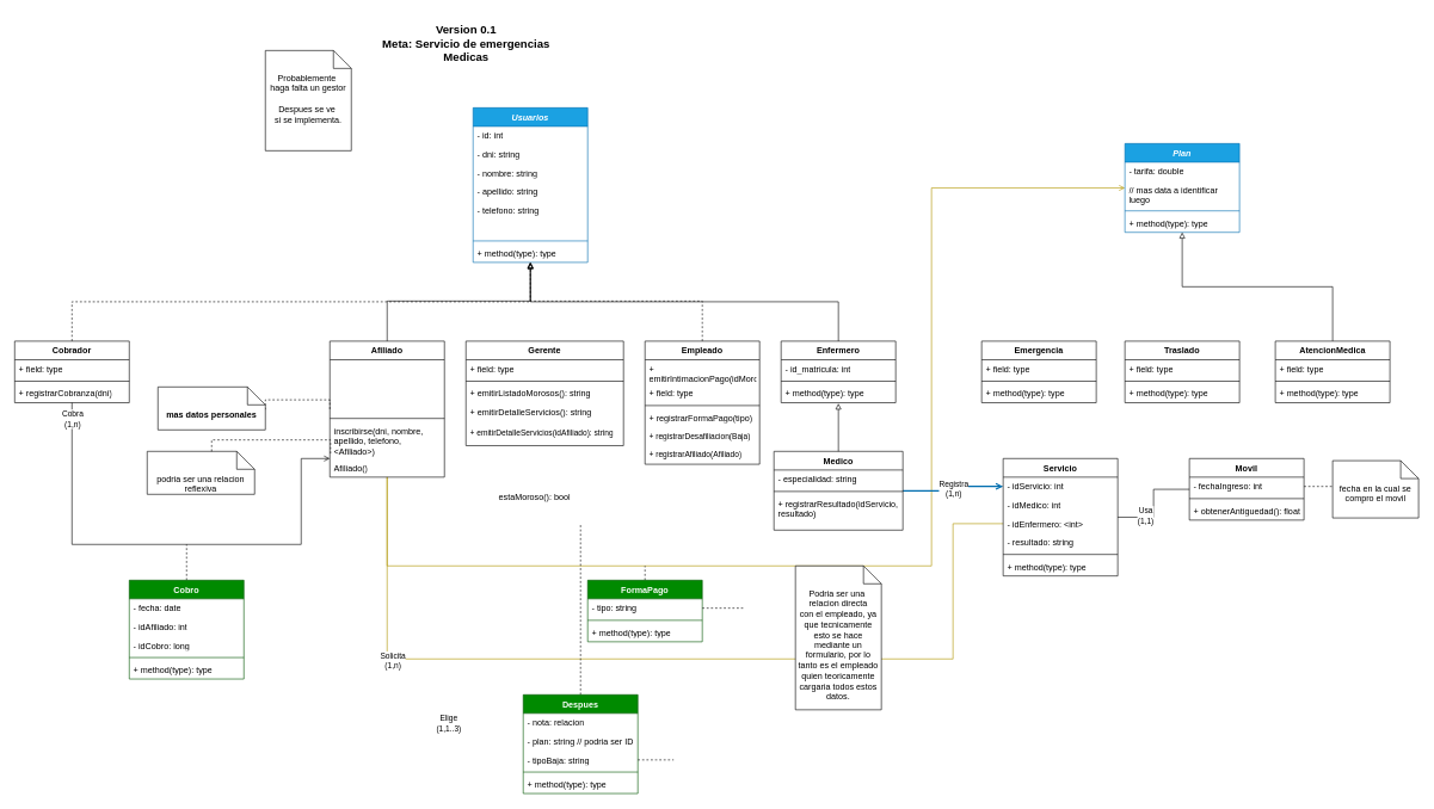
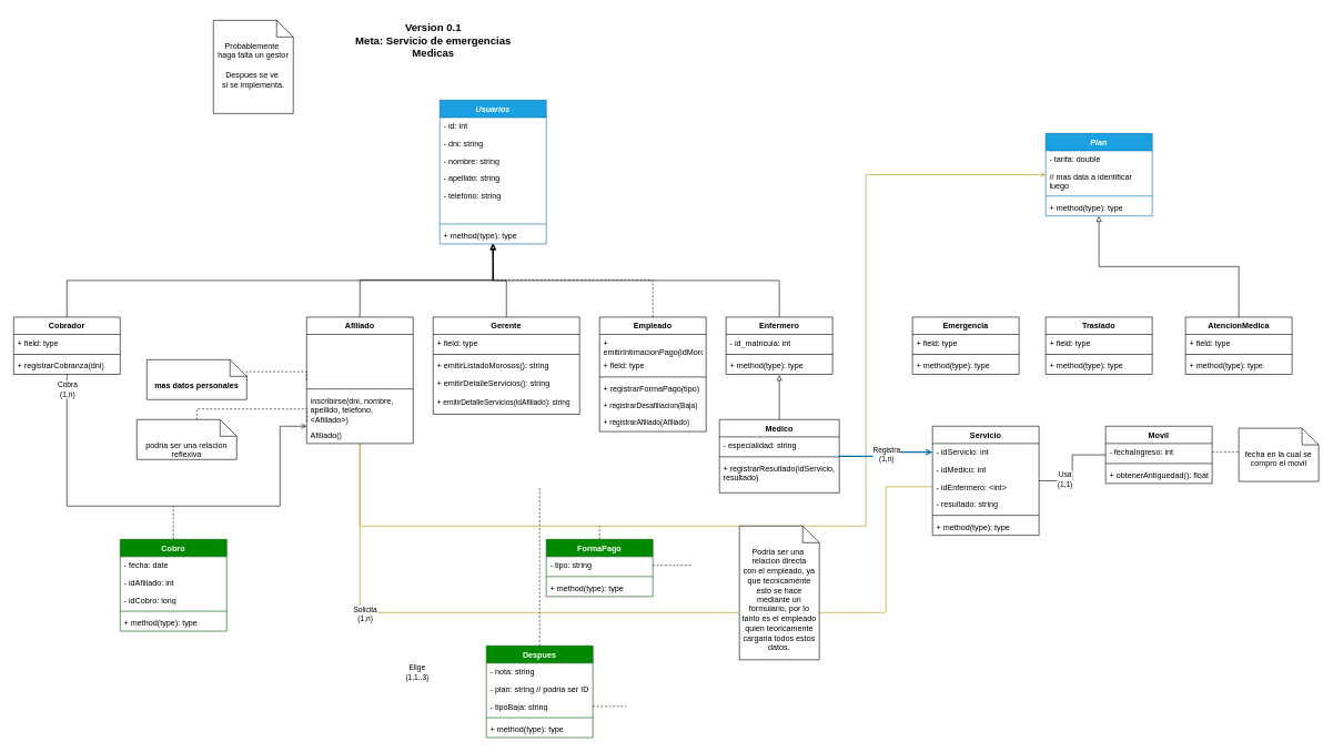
- <mxCell id="117" value="Probablemente&amp;nbsp;&lt;div&gt;haga falta un gestor&lt;/div&gt;&lt;div&gt;&lt;br&gt;&lt;/div&gt;&lt;div&gt;Despues se ve&amp;nbsp;&lt;/div&gt;&lt;div&gt;si se implementa.&lt;/div&gt;" style="shape=note2;boundedLbl=1;whiteSpace=wrap;html=1;size=25;verticalAlign=top;align=center;" vertex="1" parent="1"><mxGeometry x="370" y="70" width="120" height="140" as="geometry" /></mxCell>
+ <mxCell id="117" value="Probablemente&amp;nbsp;&lt;div&gt;haga falta un gestor&lt;/div&gt;&lt;div&gt;&lt;br&gt;&lt;/div&gt;&lt;div&gt;Despues se ve&amp;nbsp;&lt;/div&gt;&lt;div&gt;si se implementa.&lt;/div&gt;" style="shape=note2;boundedLbl=1;whiteSpace=wrap;html=1;size=25;verticalAlign=top;align=center;" vertex="1" parent="1"><mxGeometry x="320" y="30" width="120" height="140" as="geometry" /></mxCell>
- <mxCell id="80" style="edgeStyle=orthogonalEdgeStyle;rounded=0;orthogonalLoop=1;jettySize=auto;html=1;exitX=0.5;exitY=0;exitDx=0;exitDy=0;entryX=0.5;entryY=1;entryDx=0;entryDy=0;endArrow=block;endFill=0;dashed=1;" edge="1" parent="1" source="83" target="2"><mxGeometry relative="1" as="geometry" /></mxCell>
+ <mxCell id="80" style="edgeStyle=orthogonalEdgeStyle;rounded=0;orthogonalLoop=1;jettySize=auto;html=1;exitX=0.5;exitY=0;exitDx=0;exitDy=0;entryX=0.5;entryY=1;entryDx=0;entryDy=0;endArrow=block;endFill=0;" edge="1" parent="1" source="83" target="2"><mxGeometry relative="1" as="geometry" /></mxCell>
+ <mxCell id="24" style="edgeStyle=orthogonalEdgeStyle;rounded=0;orthogonalLoop=1;jettySize=auto;html=1;entryX=0.5;entryY=1;entryDx=0;entryDy=0;endArrow=block;endFill=0;" edge="1" parent="1" source="25" target="2"><mxGeometry relative="1" as="geometry" /></mxCell>
- <mxCell id="118" value="estaMoroso(): bool" style="text;strokeColor=none;fillColor=none;align=left;verticalAlign=top;spacingLeft=4;spacingRight=4;overflow=hidden;rotatable=0;points=[[0,0.5],[1,0.5]];portConstraint=eastwest;whiteSpace=wrap;html=1;" vertex="1" parent="1"><mxGeometry x="690" y="680" width="160" height="26" as="geometry" /></mxCell>
- <mxCell id="111" value="- nota: relacion" style="text;strokeColor=none;fillColor=none;align=left;verticalAlign=top;spacingLeft=4;spacingRight=4;overflow=hidden;rotatable=0;points=[[0,0.5],[1,0.5]];portConstraint=eastwest;whiteSpace=wrap;html=1;" vertex="1" parent="110"><mxGeometry y="26" width="160" height="26" as="geometry" /></mxCell>
+ <mxCell id="111" value="- nota: string" style="text;strokeColor=none;fillColor=none;align=left;verticalAlign=top;spacingLeft=4;spacingRight=4;overflow=hidden;rotatable=0;points=[[0,0.5],[1,0.5]];portConstraint=eastwest;whiteSpace=wrap;html=1;" vertex="1" parent="110"><mxGeometry y="26" width="160" height="26" as="geometry" /></mxCell>
